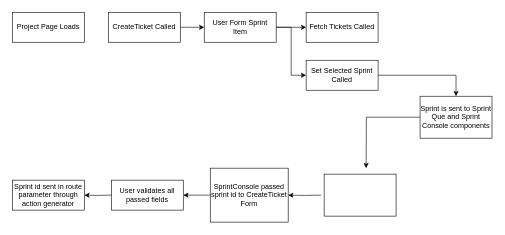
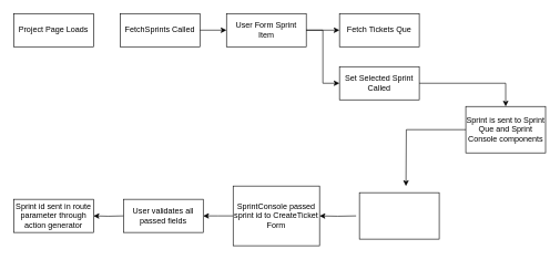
- <mxCell id="7" value="CreateTicket Called" style="text;html=1;strokeColor=none;fillColor=none;align=center;verticalAlign=middle;whiteSpace=wrap;rounded=0;" vertex="1" parent="5"><mxGeometry y="15" width="120" height="20" as="geometry" /></mxCell>
+ <mxCell id="7" value="FetchSprints Called" style="text;html=1;strokeColor=none;fillColor=none;align=center;verticalAlign=middle;whiteSpace=wrap;rounded=0;" vertex="1" parent="5"><mxGeometry y="15" width="120" height="20" as="geometry" /></mxCell>
- <mxCell id="14" value="Fetch Tickets Called" style="text;html=1;strokeColor=none;fillColor=none;align=center;verticalAlign=middle;whiteSpace=wrap;rounded=0;" vertex="1" parent="12"><mxGeometry y="15" width="120" height="20" as="geometry" /></mxCell>
+ <mxCell id="14" value="Fetch Tickets Que" style="text;html=1;strokeColor=none;fillColor=none;align=center;verticalAlign=middle;whiteSpace=wrap;rounded=0;" vertex="1" parent="12"><mxGeometry y="15" width="120" height="20" as="geometry" /></mxCell>
